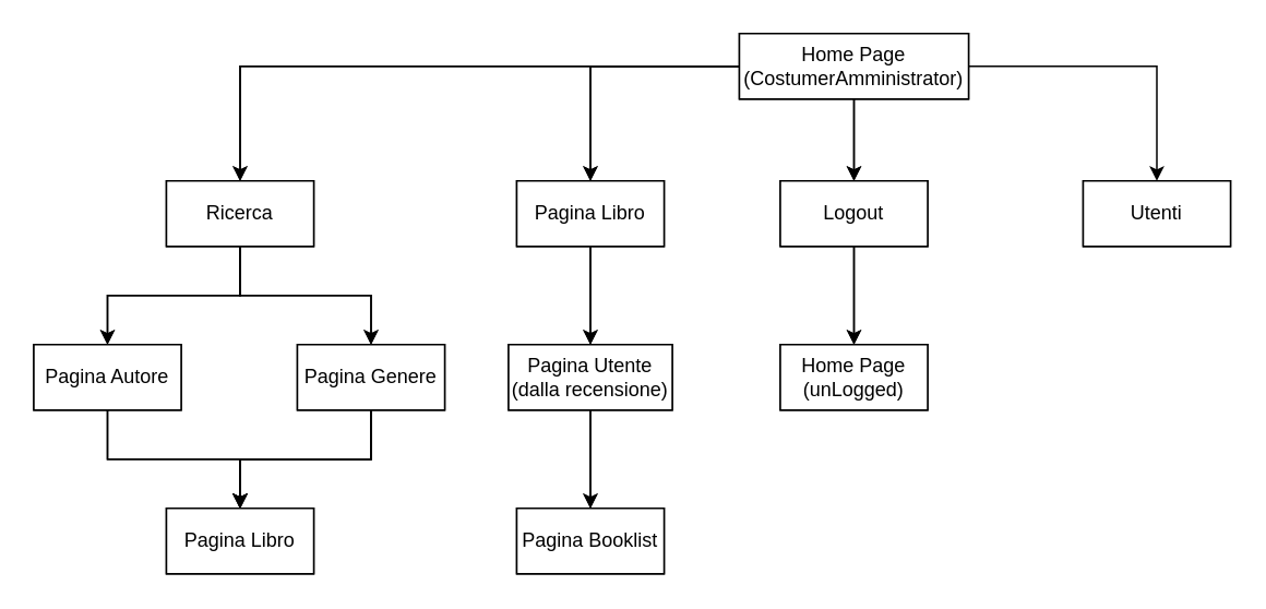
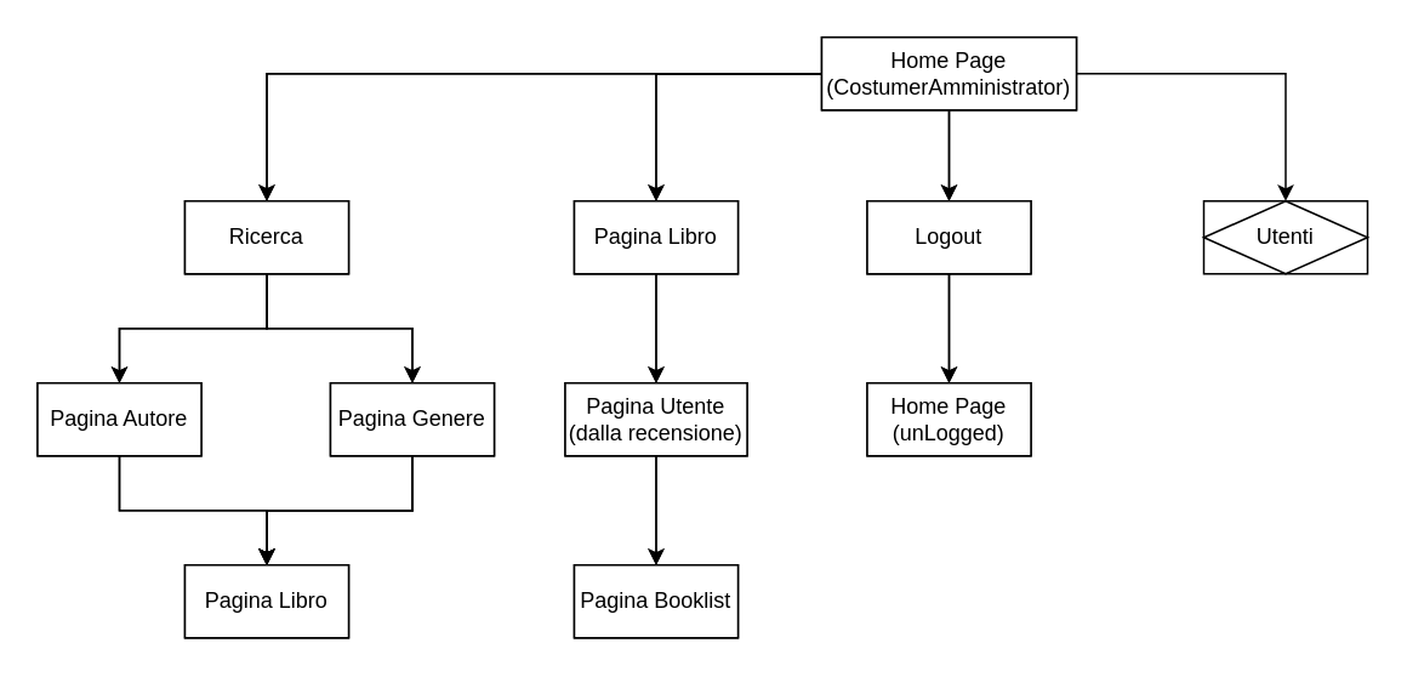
- <mxCell id="46" value="Utenti" style="rounded=0;whiteSpace=wrap;html=1;" vertex="1" parent="1"><mxGeometry x="661" y="110" width="90" height="40" as="geometry" /></mxCell>
+ <mxCell id="46" value="Utenti" style="rhombus;whiteSpace=wrap;html=1;" vertex="1" parent="1"><mxGeometry x="661" y="110" width="90" height="40" as="geometry" /></mxCell>
